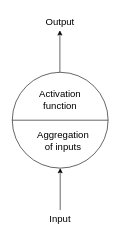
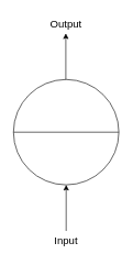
- <mxCell id="7" value="&lt;font style=&quot;font-size: 16px&quot;&gt;Activation&lt;br&gt;function&lt;/font&gt;" style="text;html=1;strokeColor=none;fillColor=none;align=center;verticalAlign=middle;whiteSpace=wrap;rounded=0;" vertex="1" parent="1"><mxGeometry x="20" y="150" width="160" height="30" as="geometry" /></mxCell>
- <mxCell id="6" value="&lt;font style=&quot;font-size: 16px&quot;&gt;Aggregation&lt;br&gt;of inputs&lt;/font&gt;" style="text;html=1;strokeColor=none;fillColor=none;align=center;verticalAlign=middle;whiteSpace=wrap;rounded=0;" vertex="1" parent="1"><mxGeometry x="60" y="220" width="90" height="30" as="geometry" /></mxCell>
